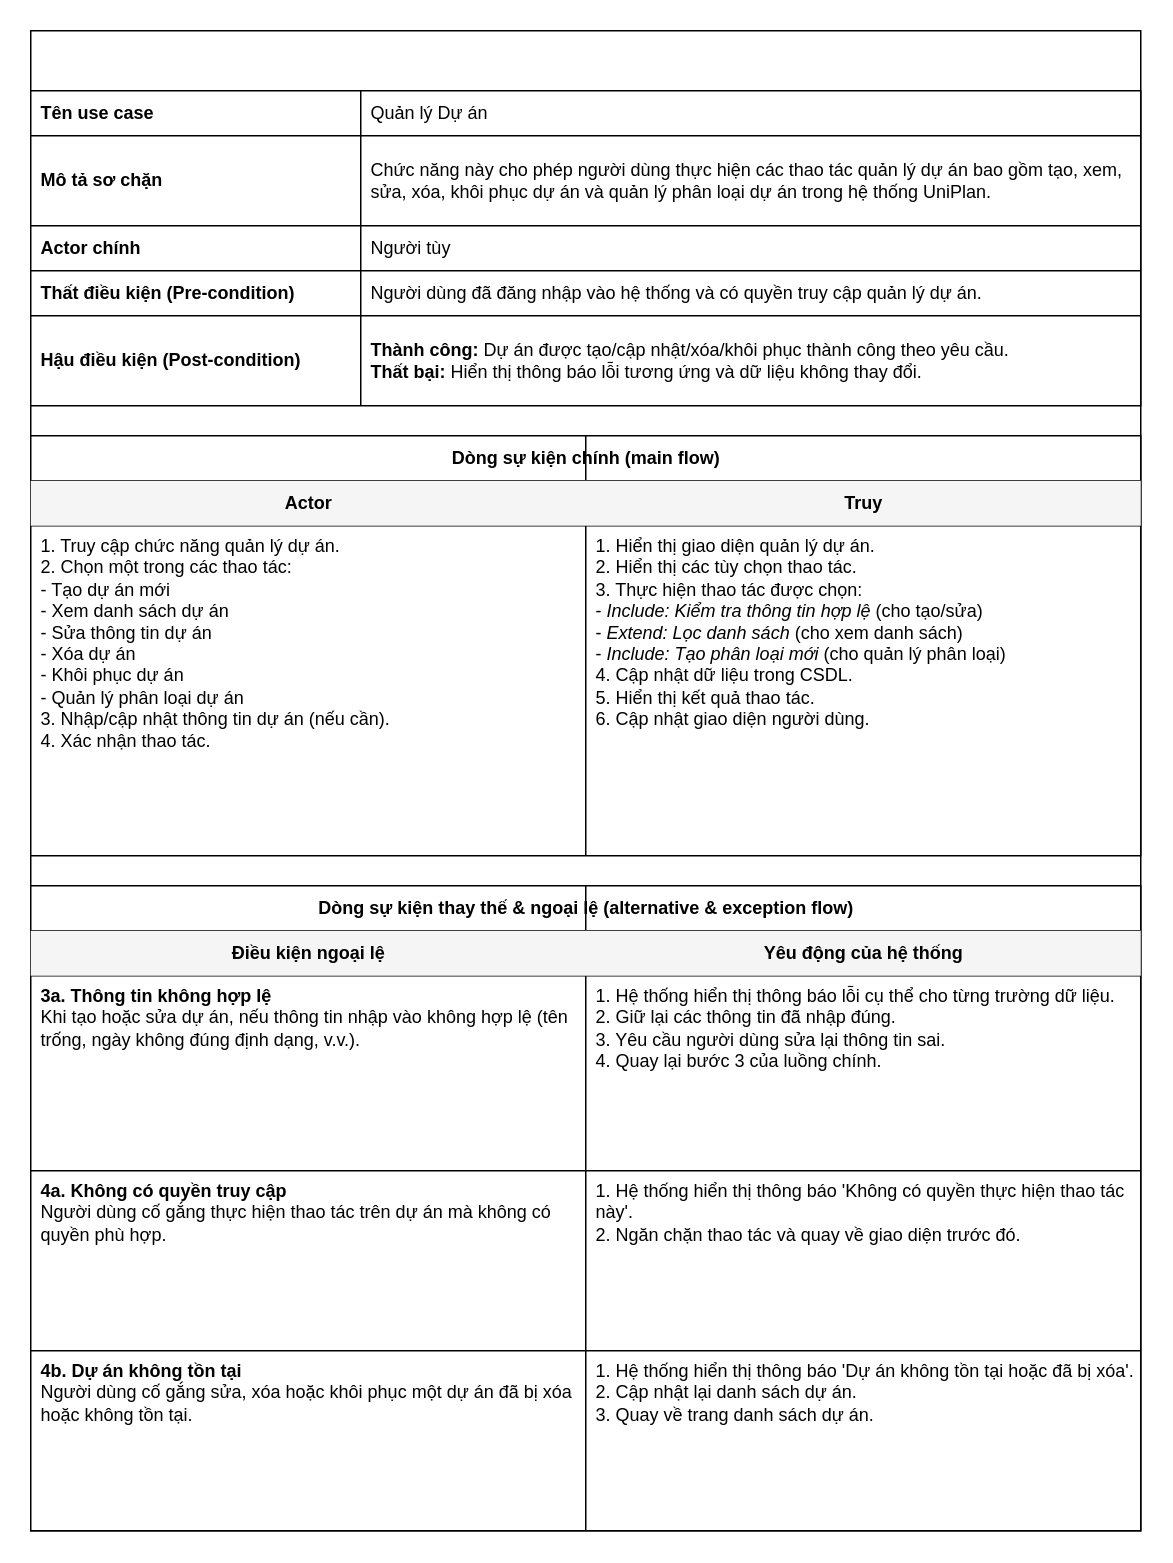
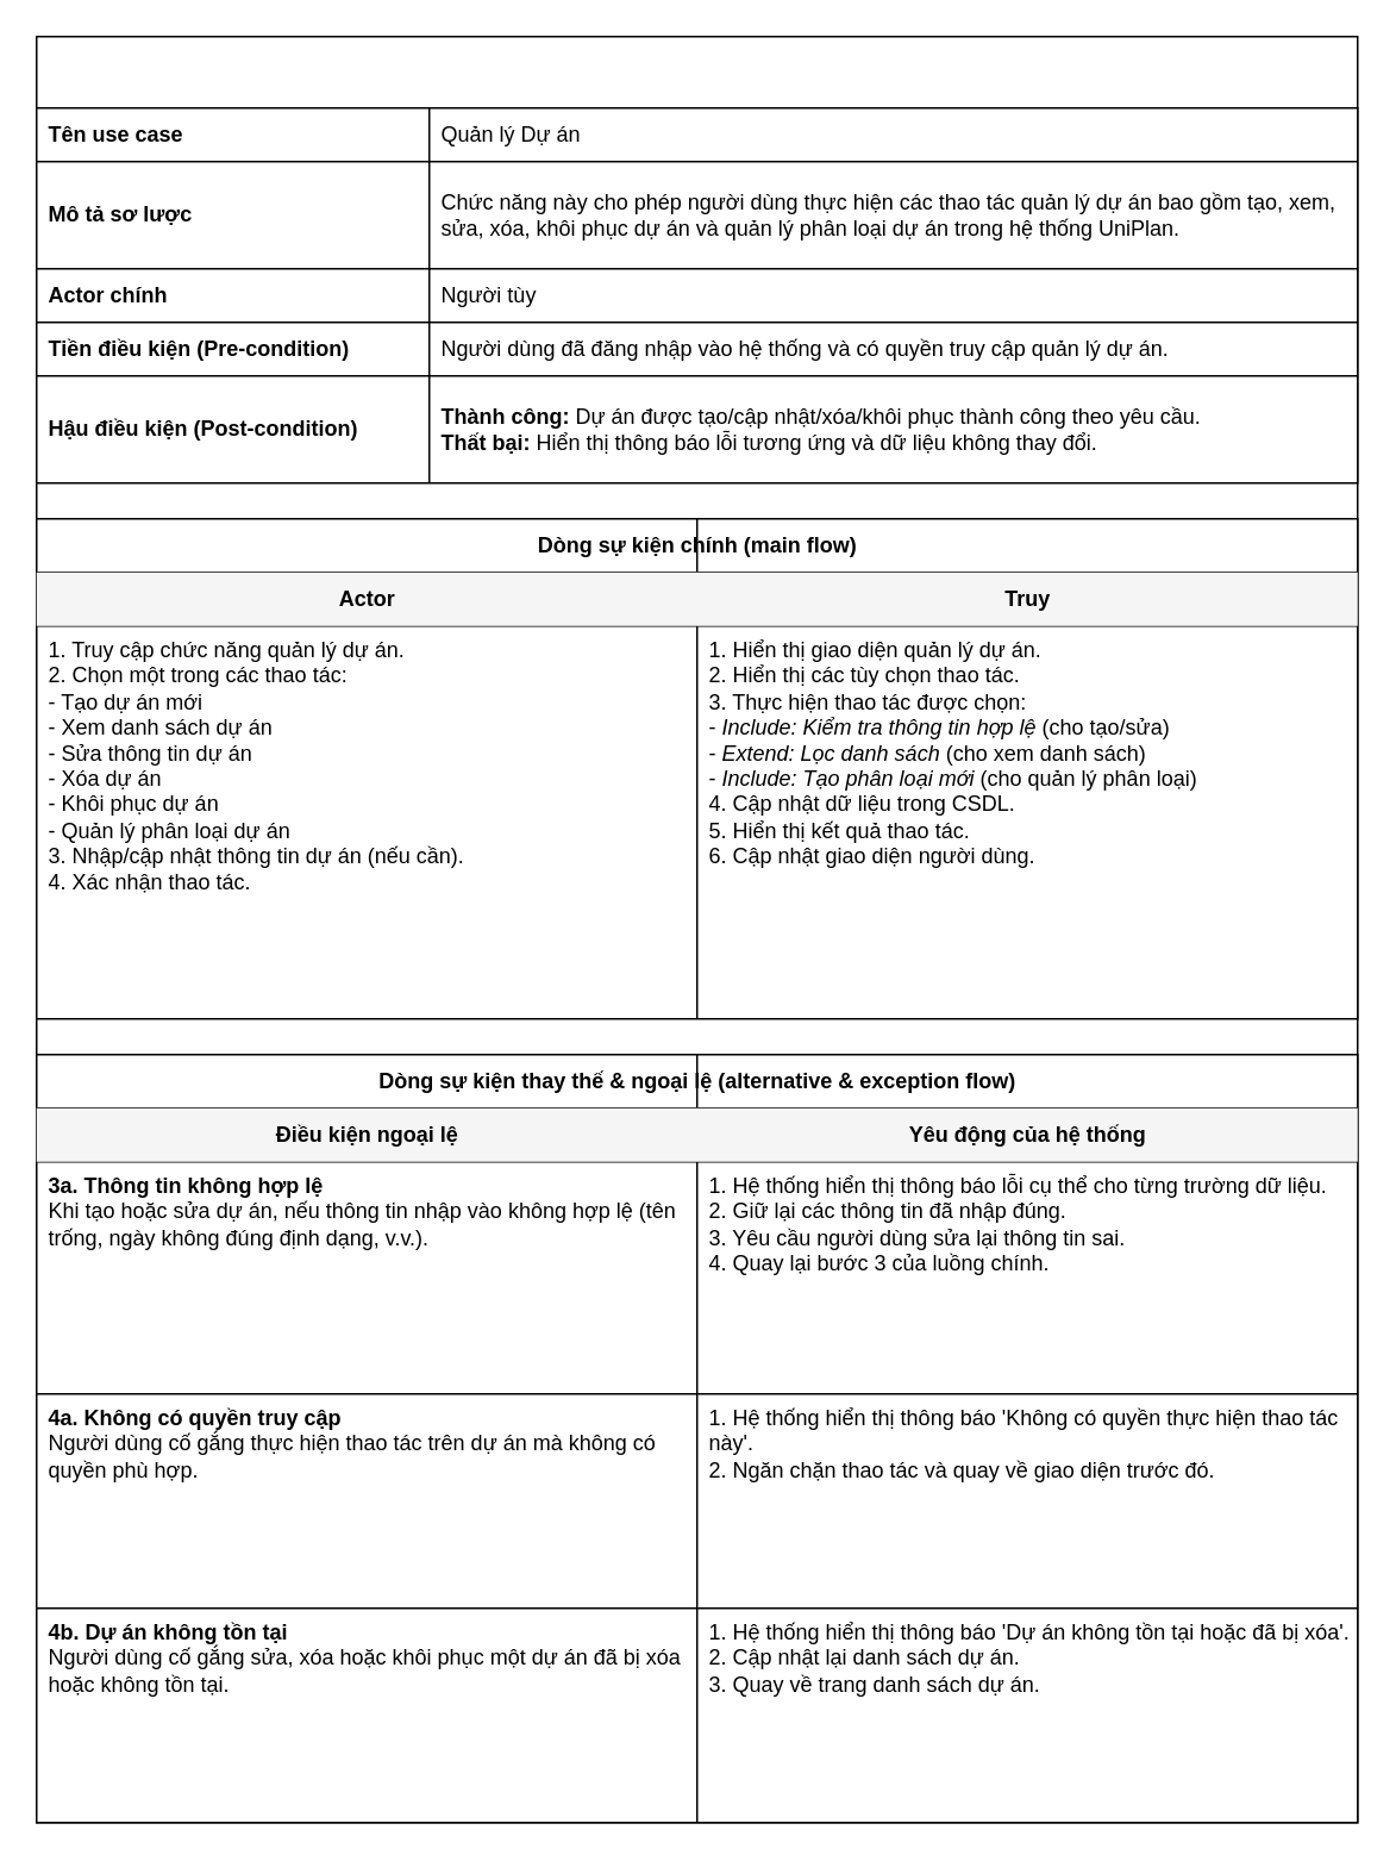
- <mxCell id="8" value="&lt;b&gt;Mô tả sơ chặn&lt;/b&gt;" style="shape=partialRectangle;html=1;collapsible=0;dropTarget=0;pointerEvents=0;fillColor=none;top=0;left=0;bottom=0;right=0;strokeColor=inherit;align=left;verticalAlign=middle;spacingLeft=5;whiteSpace=wrap;" parent="7" vertex="1"><mxGeometry width="220" height="60" as="geometry" /></mxCell>
+ <mxCell id="8" value="&lt;b&gt;Mô tả sơ lược&lt;/b&gt;" style="shape=partialRectangle;html=1;collapsible=0;dropTarget=0;pointerEvents=0;fillColor=none;top=0;left=0;bottom=0;right=0;strokeColor=inherit;align=left;verticalAlign=middle;spacingLeft=5;whiteSpace=wrap;" parent="7" vertex="1"><mxGeometry width="220" height="60" as="geometry" /></mxCell>
- <mxCell id="14" value="&lt;b&gt;Thất điều kiện (Pre-condition)&lt;/b&gt;" style="shape=partialRectangle;html=1;collapsible=0;dropTarget=0;pointerEvents=0;fillColor=none;top=0;left=0;bottom=0;right=0;strokeColor=inherit;align=left;verticalAlign=middle;spacingLeft=5;" parent="13" vertex="1"><mxGeometry width="220" height="30" as="geometry" /></mxCell>
+ <mxCell id="14" value="&lt;b&gt;Tiền điều kiện (Pre-condition)&lt;/b&gt;" style="shape=partialRectangle;html=1;collapsible=0;dropTarget=0;pointerEvents=0;fillColor=none;top=0;left=0;bottom=0;right=0;strokeColor=inherit;align=left;verticalAlign=middle;spacingLeft=5;" parent="13" vertex="1"><mxGeometry width="220" height="30" as="geometry" /></mxCell>
